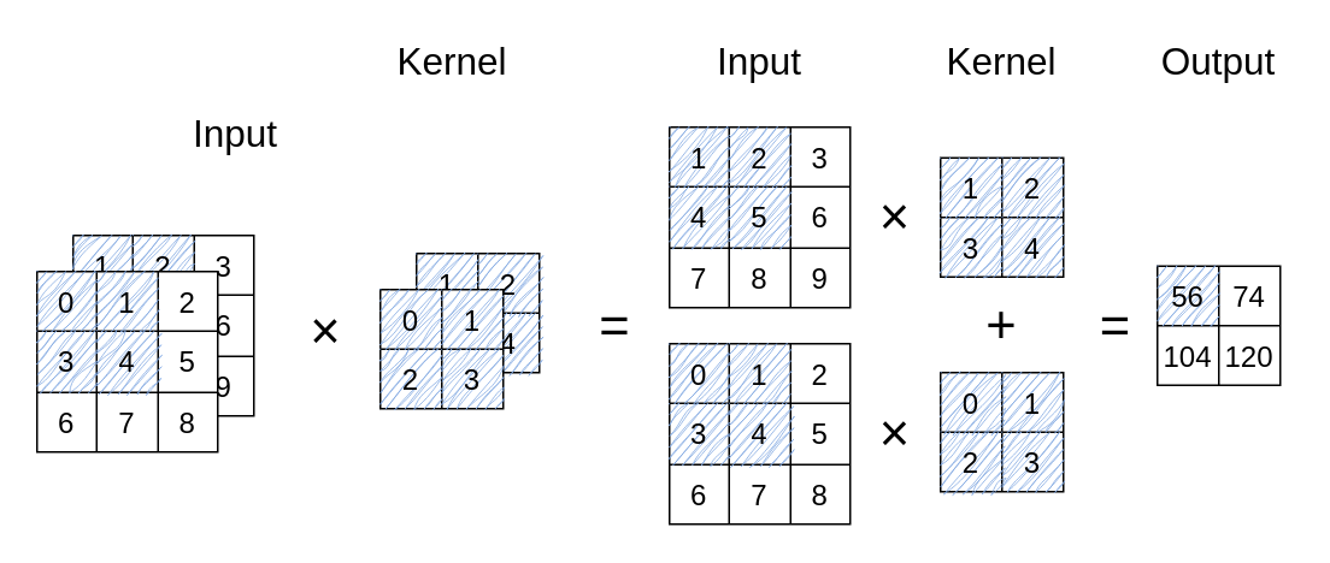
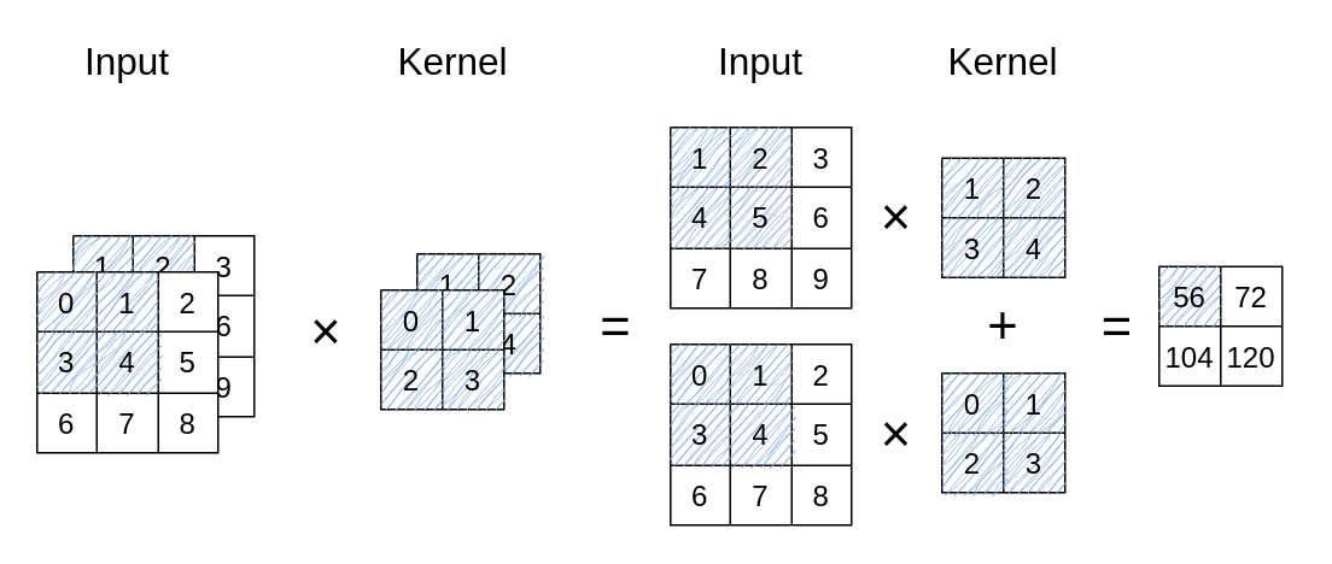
- <mxCell id="99" value="&lt;font style=&quot;font-size: 21px;&quot;&gt;Output&lt;/font&gt;" style="text;html=1;align=center;verticalAlign=middle;whiteSpace=wrap;rounded=0;labelPosition=center;verticalLabelPosition=middle;" vertex="1" parent="1"><mxGeometry x="634" y="20" width="80" height="25" as="geometry" /></mxCell>
- <mxCell id="95" value="&lt;font style=&quot;font-size: 21px;&quot;&gt;Input&lt;/font&gt;" style="text;html=1;align=center;verticalAlign=middle;whiteSpace=wrap;rounded=0;labelPosition=center;verticalLabelPosition=middle;" vertex="1" parent="1"><mxGeometry x="100" y="60" width="60" height="25" as="geometry" /></mxCell>
+ <mxCell id="95" value="&lt;font style=&quot;font-size: 21px;&quot;&gt;Input&lt;/font&gt;" style="text;html=1;align=center;verticalAlign=middle;whiteSpace=wrap;rounded=0;labelPosition=center;verticalLabelPosition=middle;" vertex="1" parent="1"><mxGeometry x="40" y="20" width="60" height="25" as="geometry" /></mxCell>
- <mxCell id="90" value="74" style="shape=partialRectangle;html=1;whiteSpace=wrap;connectable=0;overflow=hidden;top=0;left=0;bottom=0;right=0;pointerEvents=1;fontSize=16;sketch=1;curveFitting=1;jiggle=2;fillColor=none;" vertex="1" parent="88"><mxGeometry x="34" width="34" height="33" as="geometry"><mxRectangle width="34" height="33" as="alternateBounds" /></mxGeometry></mxCell>
+ <mxCell id="90" value="72" style="shape=partialRectangle;html=1;whiteSpace=wrap;connectable=0;overflow=hidden;top=0;left=0;bottom=0;right=0;pointerEvents=1;fontSize=16;sketch=1;curveFitting=1;jiggle=2;fillColor=none;" vertex="1" parent="88"><mxGeometry x="34" width="34" height="33" as="geometry"><mxRectangle width="34" height="33" as="alternateBounds" /></mxGeometry></mxCell>
